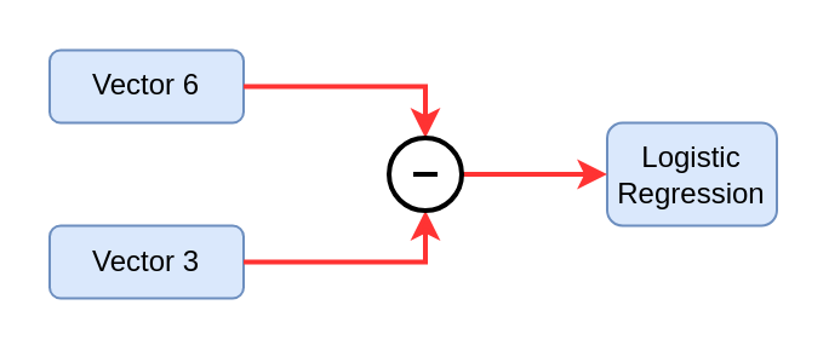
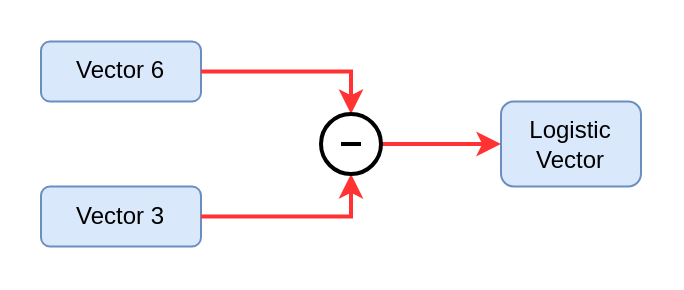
- <mxCell id="6" value="Logistic Regression" style="rounded=1;whiteSpace=wrap;html=1;fillColor=#dae8fc;strokeColor=#6c8ebf;" parent="1" vertex="1"><mxGeometry x="250" y="50.25" width="70" height="42.5" as="geometry" /></mxCell>
+ <mxCell id="6" value="Logistic Vector" style="rounded=1;whiteSpace=wrap;html=1;fillColor=#dae8fc;strokeColor=#6c8ebf;" parent="1" vertex="1"><mxGeometry x="250" y="50.25" width="70" height="42.5" as="geometry" /></mxCell>
